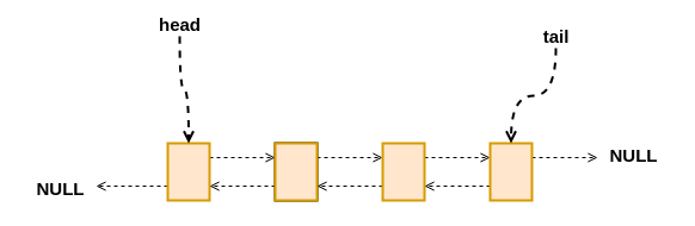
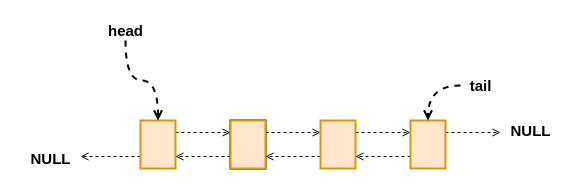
- <mxCell id="16" value="head" style="text;html=1;align=center;verticalAlign=middle;resizable=0;points=[];autosize=1;strokeColor=none;fillColor=none;fontStyle=1;fontSize=15;" vertex="1" parent="1"><mxGeometry x="125" y="10" width="50" height="20" as="geometry" /></mxCell>
+ <mxCell id="16" value="head" style="text;html=1;align=center;verticalAlign=middle;resizable=0;points=[];autosize=1;strokeColor=none;fillColor=none;fontStyle=1;fontSize=15;" vertex="1" parent="1"><mxGeometry x="100" y="20" width="50" height="20" as="geometry" /></mxCell>
- <mxCell id="18" value="tail" style="text;html=1;align=center;verticalAlign=middle;resizable=0;points=[];autosize=1;strokeColor=none;fillColor=none;fontSize=15;fontStyle=1" vertex="1" parent="1"><mxGeometry x="445" y="20" width="40" height="20" as="geometry" /></mxCell>
+ <mxCell id="18" value="tail" style="text;html=1;align=center;verticalAlign=middle;resizable=0;points=[];autosize=1;strokeColor=none;fillColor=none;fontSize=15;fontStyle=1" vertex="1" parent="1"><mxGeometry x="460" y="75" width="40" height="20" as="geometry" /></mxCell>
